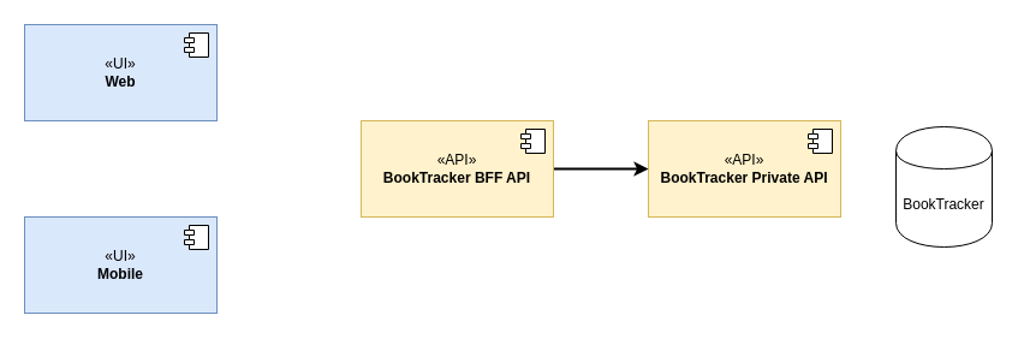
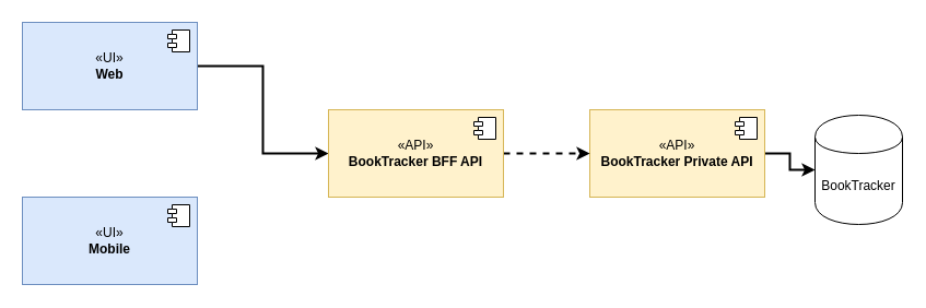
+ <mxCell id="6" style="edgeStyle=orthogonalEdgeStyle;rounded=0;orthogonalLoop=1;jettySize=auto;html=1;strokeWidth=2;" parent="1" source="7" target="12" edge="1"><mxGeometry relative="1" as="geometry" /></mxCell>
- <mxCell id="11" style="edgeStyle=orthogonalEdgeStyle;rounded=0;orthogonalLoop=1;jettySize=auto;html=1;strokeWidth=2;" parent="1" source="12" target="3" edge="1"><mxGeometry relative="1" as="geometry" /></mxCell>
+ <mxCell id="11" style="edgeStyle=orthogonalEdgeStyle;rounded=0;orthogonalLoop=1;jettySize=auto;html=1;strokeWidth=2;dashed=1;" parent="1" source="12" target="3" edge="1"><mxGeometry relative="1" as="geometry" /></mxCell>
+ <mxCell id="2" style="edgeStyle=orthogonalEdgeStyle;rounded=0;orthogonalLoop=1;jettySize=auto;html=1;strokeWidth=2;" parent="1" source="3" target="5" edge="1"><mxGeometry relative="1" as="geometry" /></mxCell>
